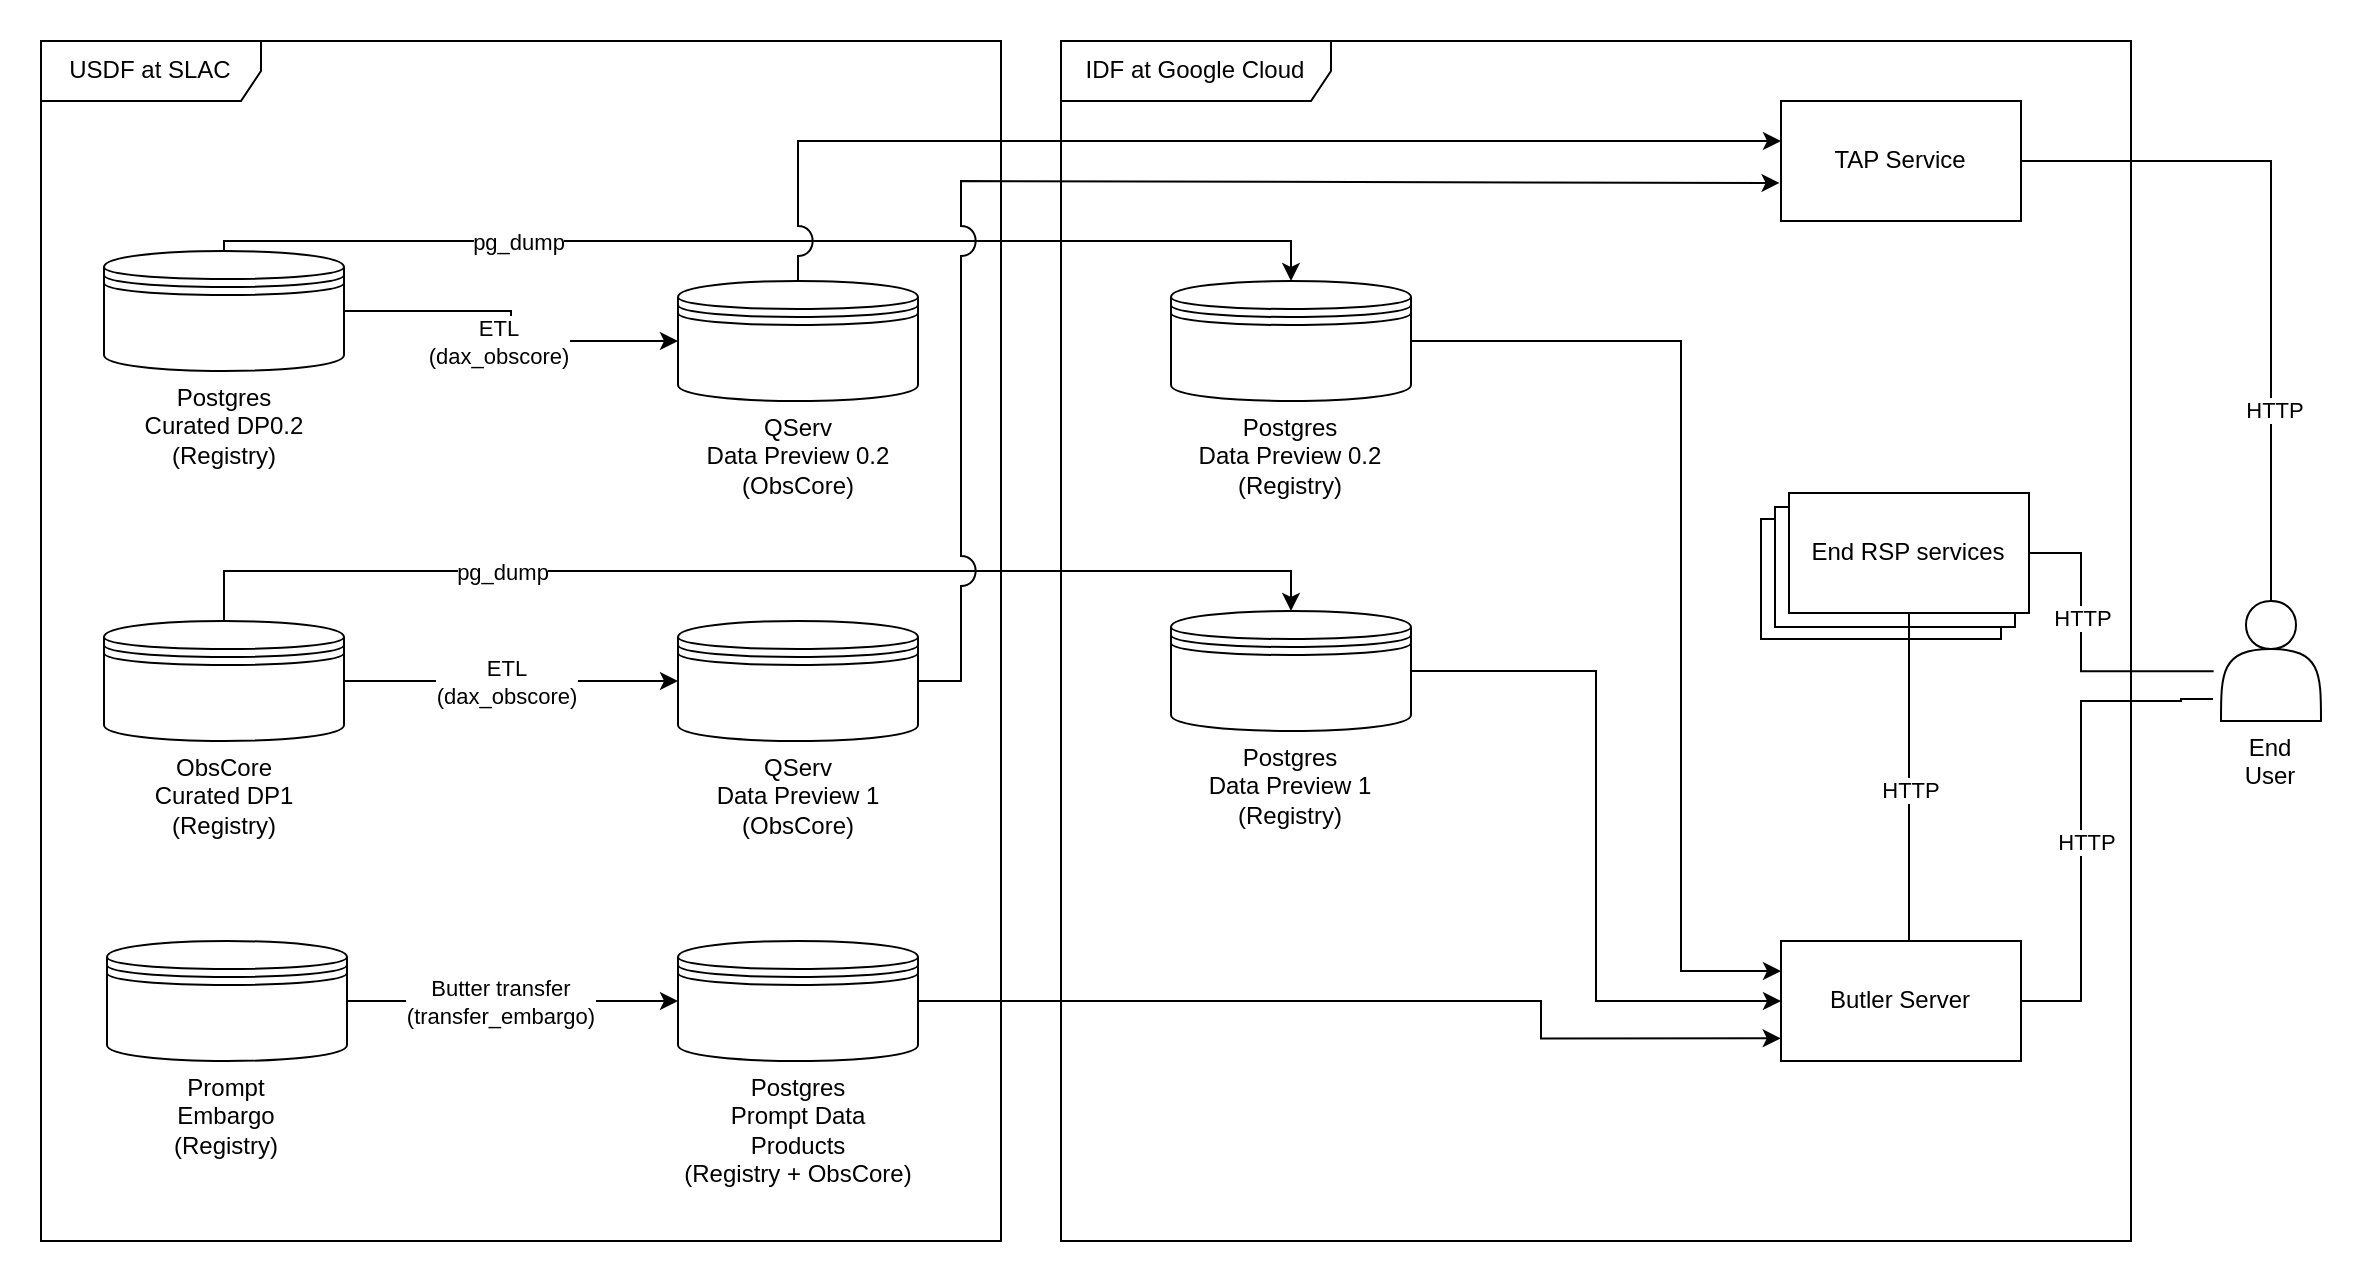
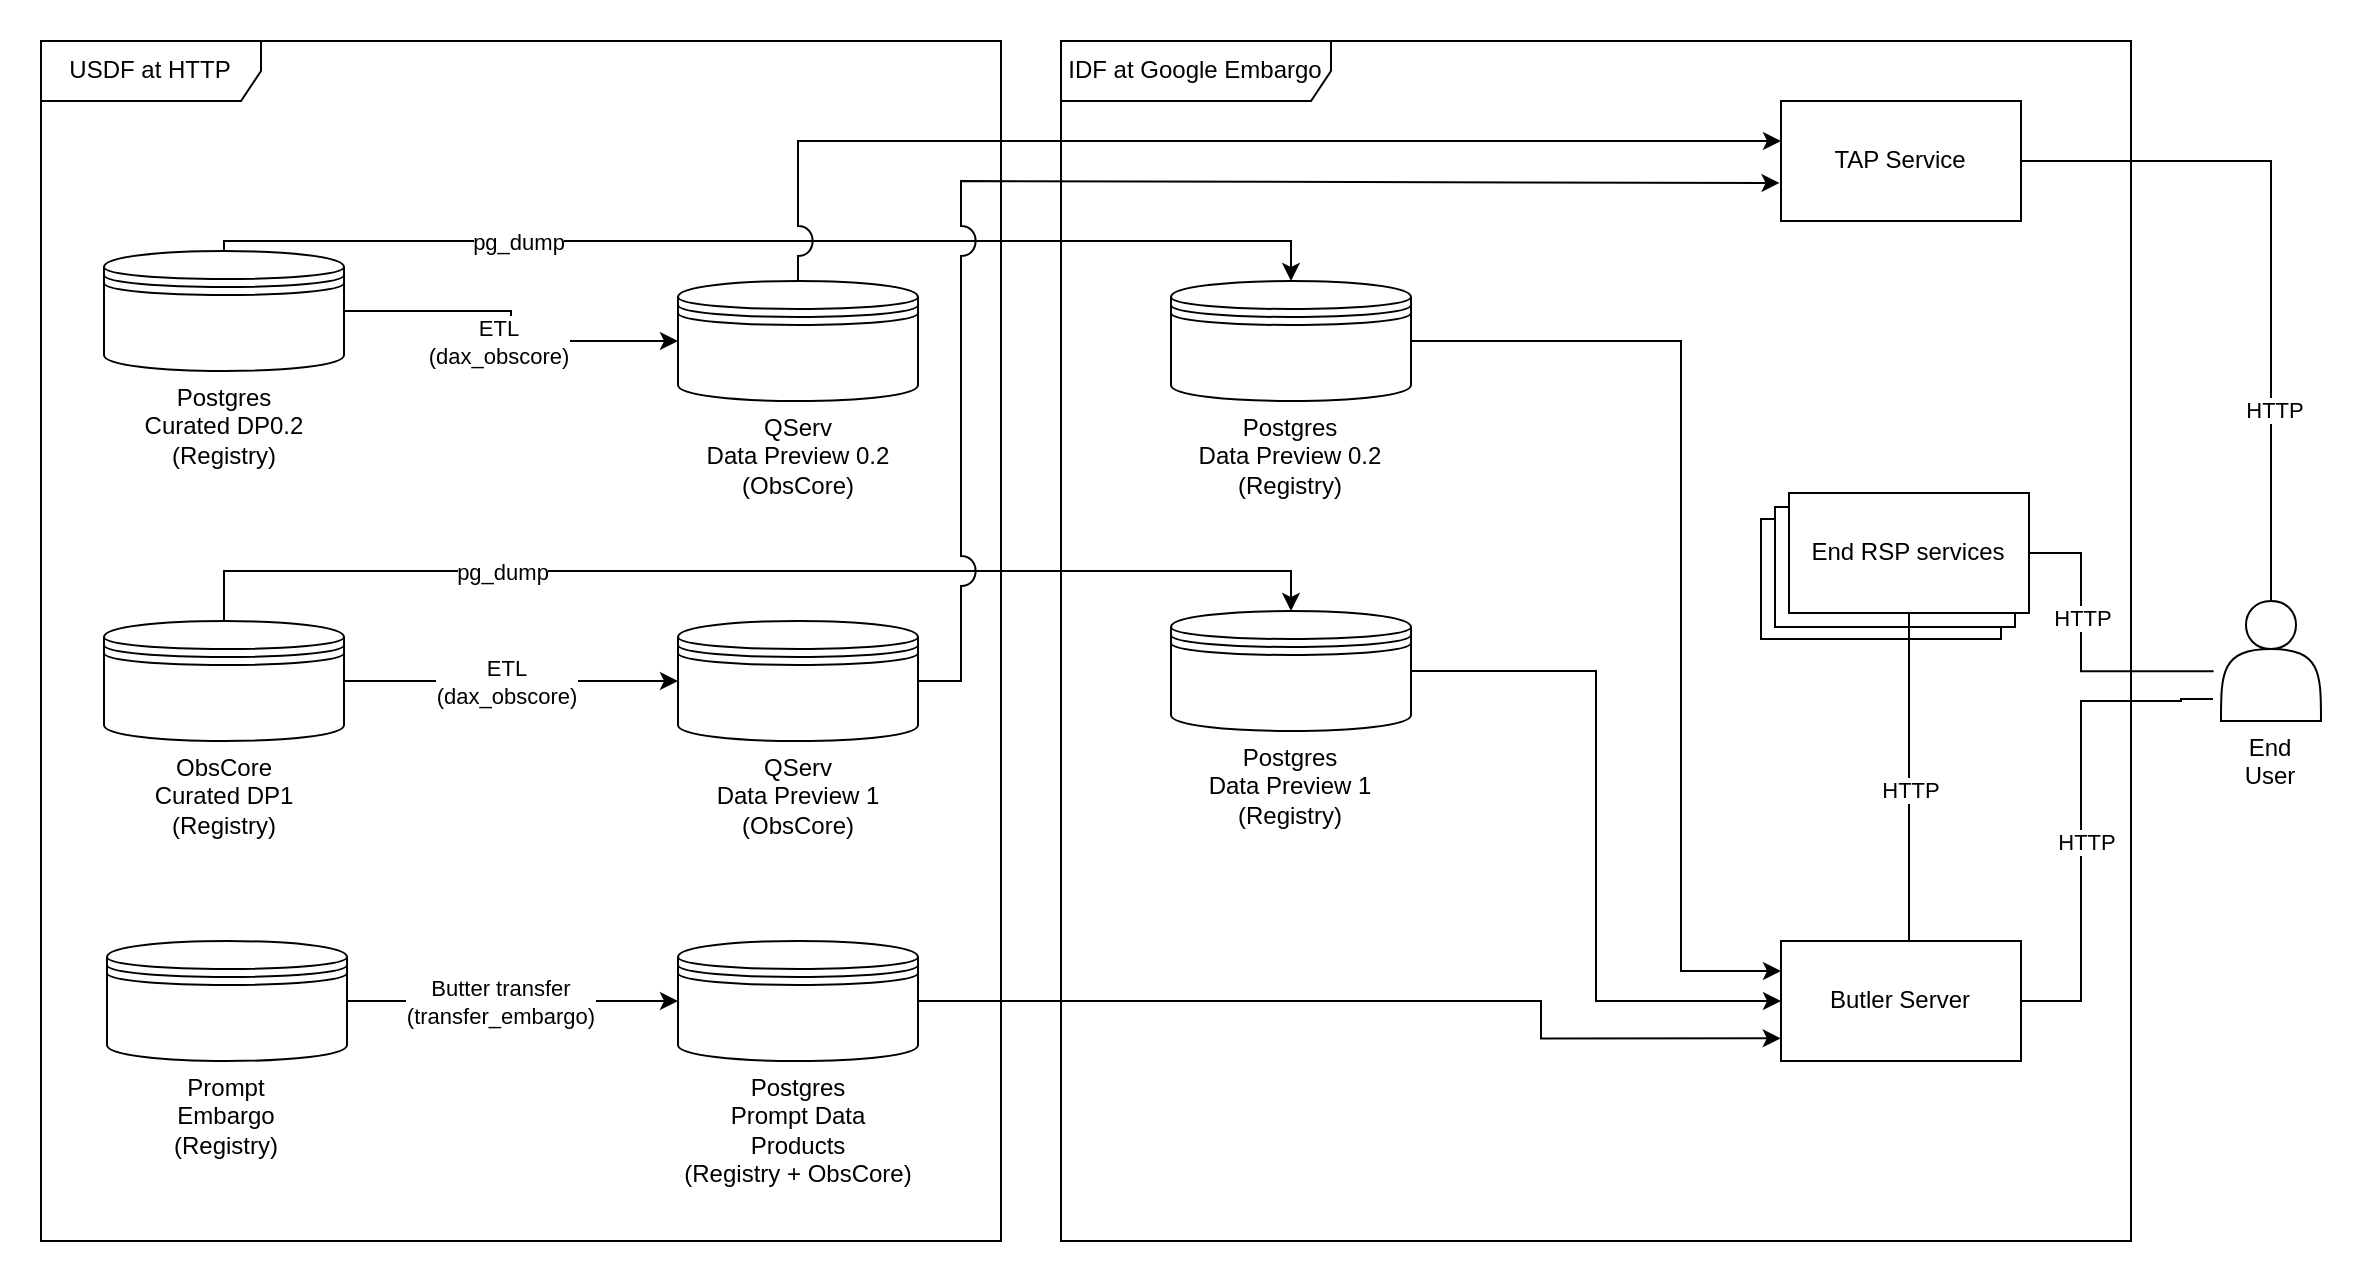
- <mxCell id="16" value="&lt;div&gt;USDF at SLAC&lt;/div&gt;" style="shape=umlFrame;whiteSpace=wrap;html=1;pointerEvents=0;width=110;height=30;" vertex="1" parent="1"><mxGeometry x="20" y="20" width="480" height="600" as="geometry" /></mxCell>
+ <mxCell id="16" value="&lt;div&gt;USDF at HTTP&lt;/div&gt;" style="shape=umlFrame;whiteSpace=wrap;html=1;pointerEvents=0;width=110;height=30;" vertex="1" parent="1"><mxGeometry x="20" y="20" width="480" height="600" as="geometry" /></mxCell>
- <mxCell id="17" value="&lt;div&gt;IDF at Google Cloud&lt;br&gt;&lt;/div&gt;" style="shape=umlFrame;whiteSpace=wrap;html=1;pointerEvents=0;width=135;height=30;" vertex="1" parent="1"><mxGeometry x="530" y="20" width="535" height="600" as="geometry" /></mxCell>
+ <mxCell id="17" value="&lt;div&gt;IDF at Google Embargo&lt;br&gt;&lt;/div&gt;" style="shape=umlFrame;whiteSpace=wrap;html=1;pointerEvents=0;width=135;height=30;" vertex="1" parent="1"><mxGeometry x="530" y="20" width="535" height="600" as="geometry" /></mxCell>
